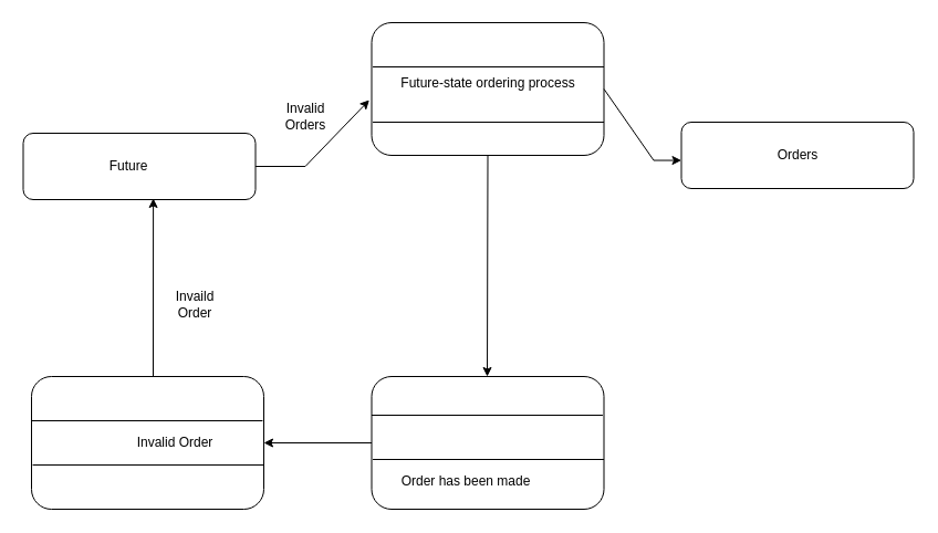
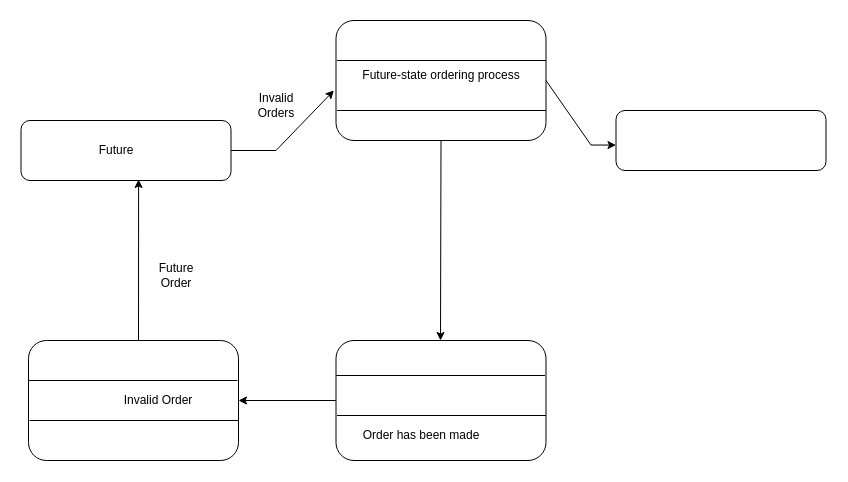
- <mxCell id="21" value="Orders" style="text;html=1;strokeColor=none;fillColor=none;align=center;verticalAlign=middle;whiteSpace=wrap;rounded=0;" vertex="1" parent="1"><mxGeometry x="690.5" y="125" width="60" height="30" as="geometry" /></mxCell>
- <mxCell id="24" value="Invaild Order" style="text;html=1;strokeColor=none;fillColor=none;align=center;verticalAlign=middle;whiteSpace=wrap;rounded=0;" vertex="1" parent="1"><mxGeometry x="145.5" y="260" width="60" height="30" as="geometry" /></mxCell>
+ <mxCell id="24" value="Future Order" style="text;html=1;strokeColor=none;fillColor=none;align=center;verticalAlign=middle;whiteSpace=wrap;rounded=0;" vertex="1" parent="1"><mxGeometry x="145.5" y="260" width="60" height="30" as="geometry" /></mxCell>
